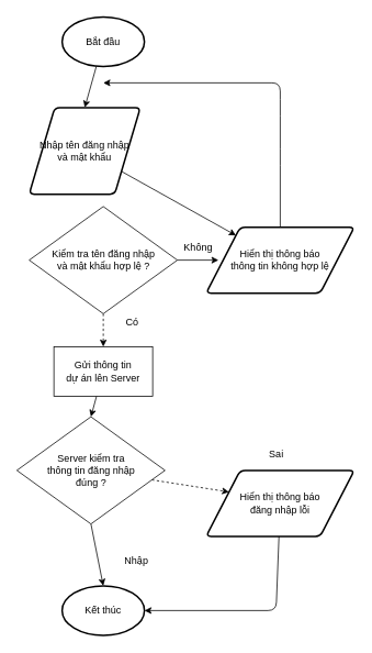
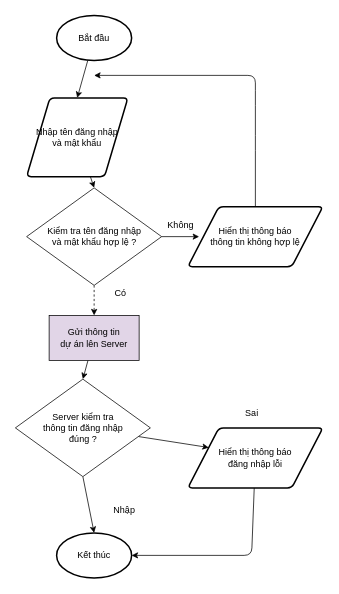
- <mxCell id="5" style="edgeStyle=none;html=1;" parent="1" source="6" target="13" edge="1"><mxGeometry relative="1" as="geometry" /></mxCell>
+ <mxCell id="5" style="edgeStyle=none;html=1;entryX=0.5;entryY=0;entryDx=0;entryDy=0;" parent="1" source="6" target="9" edge="1"><mxGeometry relative="1" as="geometry" /></mxCell>
- <mxCell id="22" value="Gửi thông tin&lt;br&gt;dự án lên Server" style="rounded=0;whiteSpace=wrap;html=1;" vertex="1" parent="1"><mxGeometry x="65" y="420" width="120" height="60" as="geometry" /></mxCell>
+ <mxCell id="22" value="Gửi thông tin&lt;br&gt;dự án lên Server" style="rounded=0;whiteSpace=wrap;html=1;fillColor=#e1d5e7;" vertex="1" parent="1"><mxGeometry x="65" y="420" width="120" height="60" as="geometry" /></mxCell>
- <mxCell id="15" style="edgeStyle=none;html=1;entryX=0;entryY=0.25;entryDx=0;entryDy=0;dashed=1;" parent="1" source="16" target="18" edge="1"><mxGeometry relative="1" as="geometry" /></mxCell>
+ <mxCell id="15" style="edgeStyle=none;html=1;entryX=0;entryY=0.25;entryDx=0;entryDy=0;" parent="1" source="16" target="18" edge="1"><mxGeometry relative="1" as="geometry" /></mxCell>
